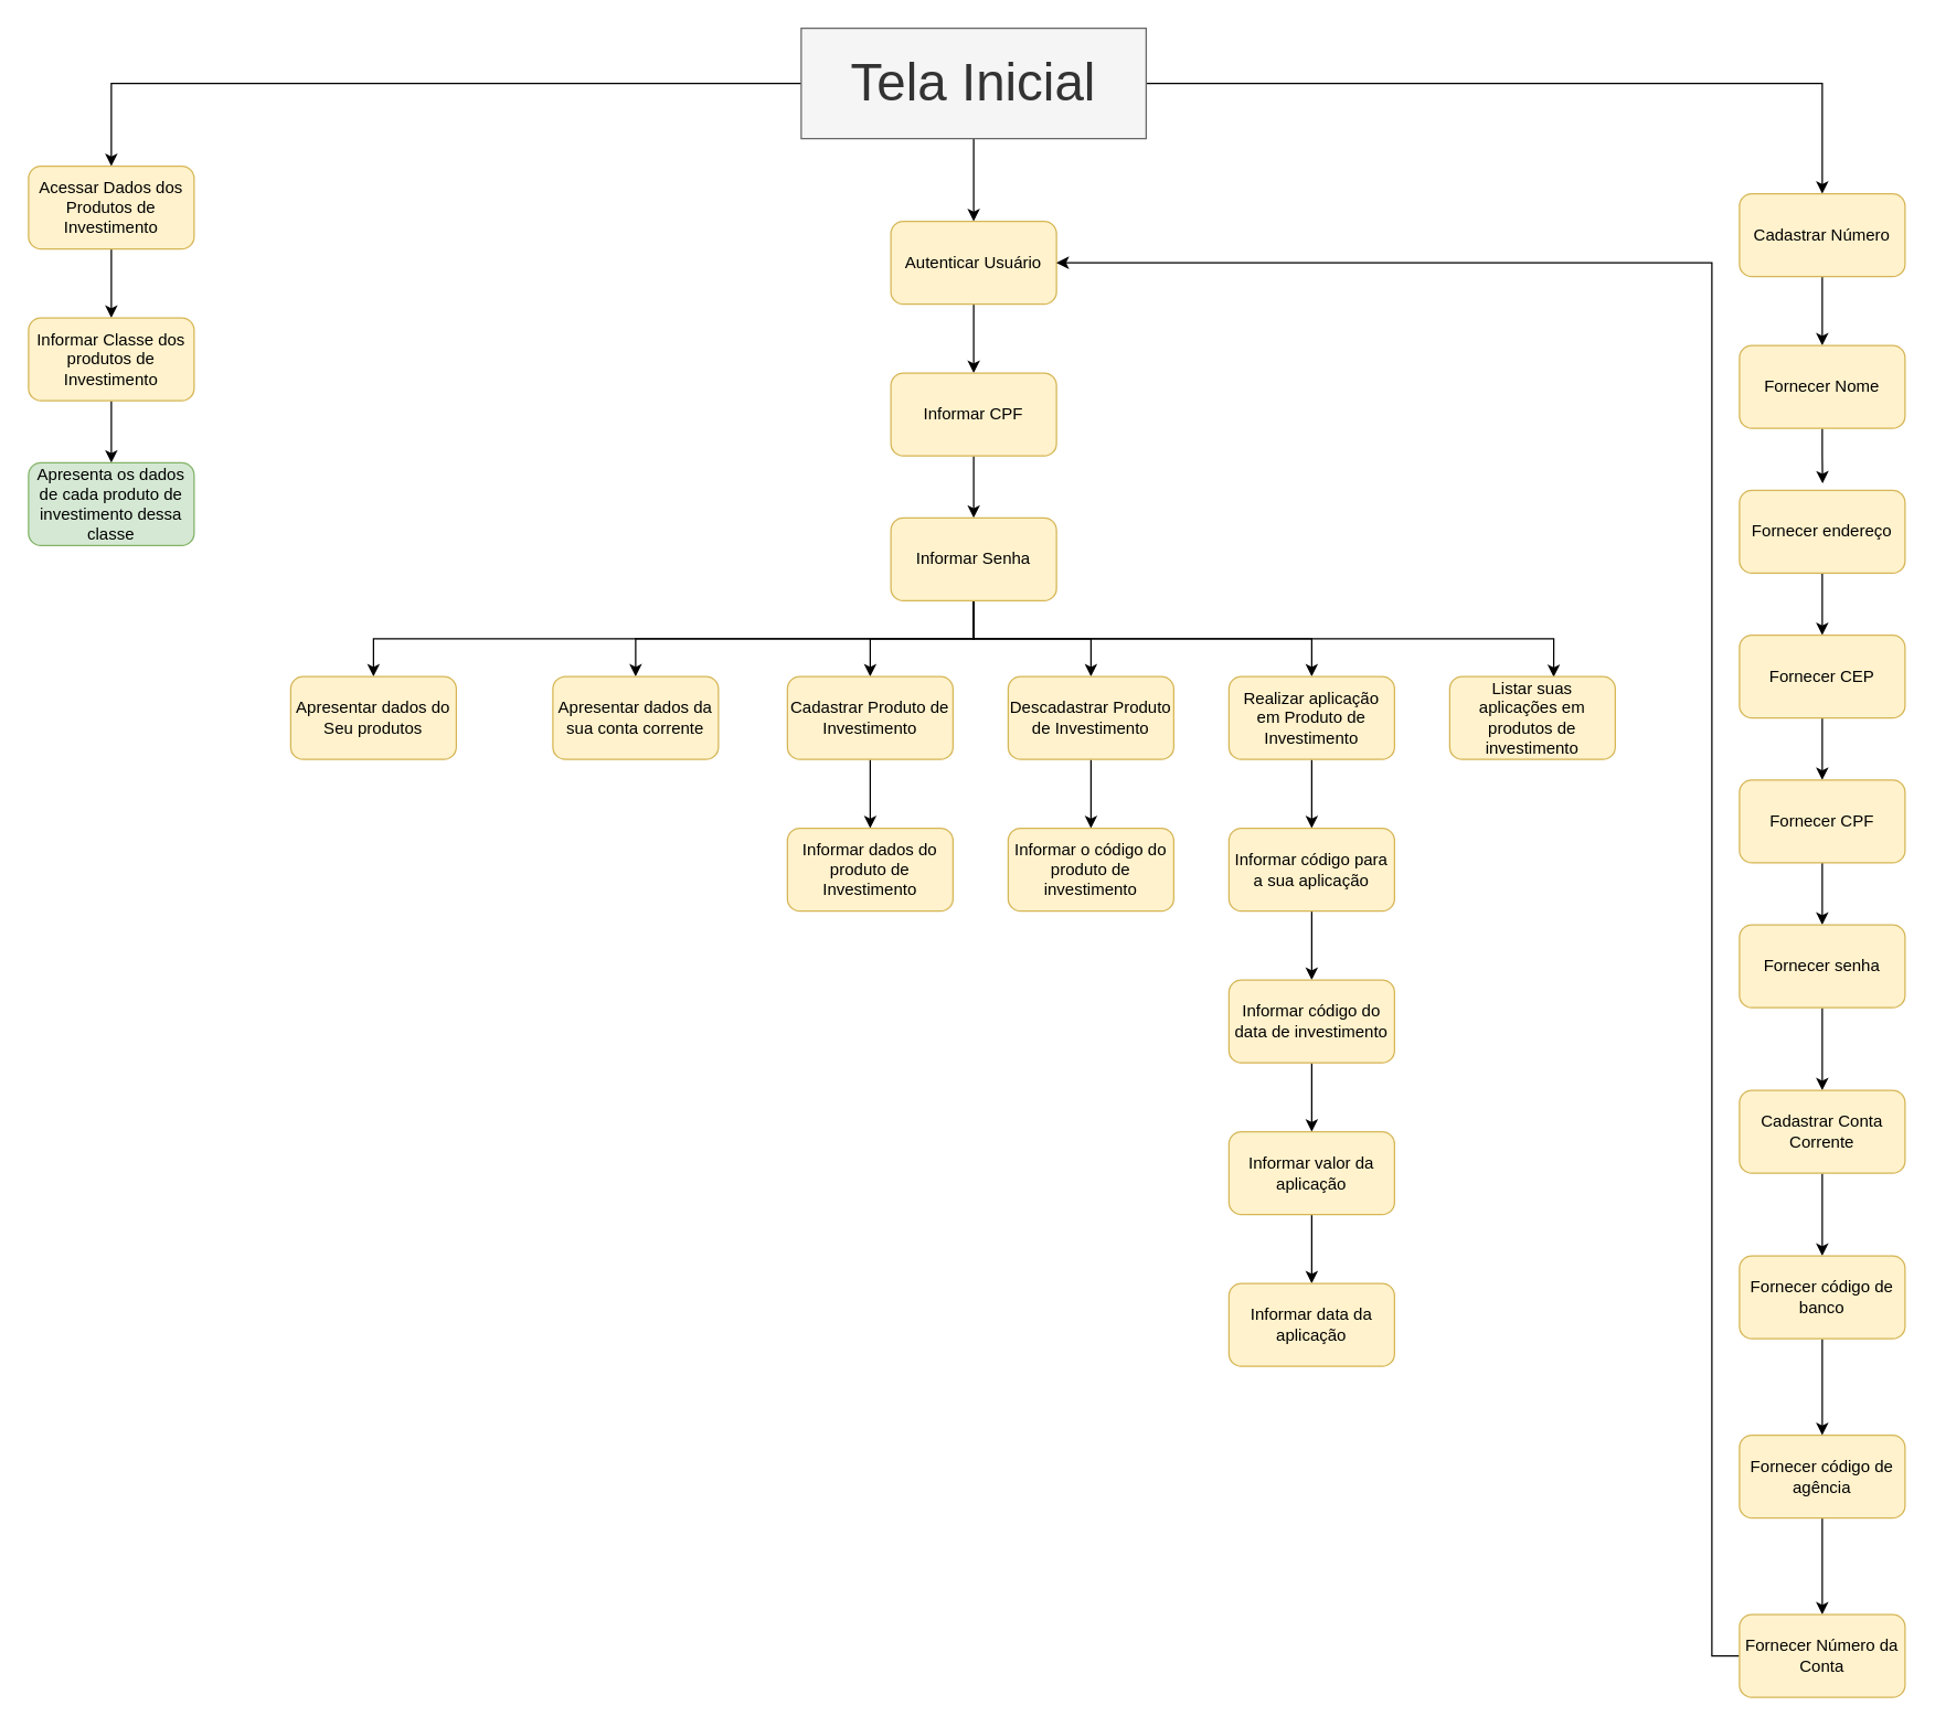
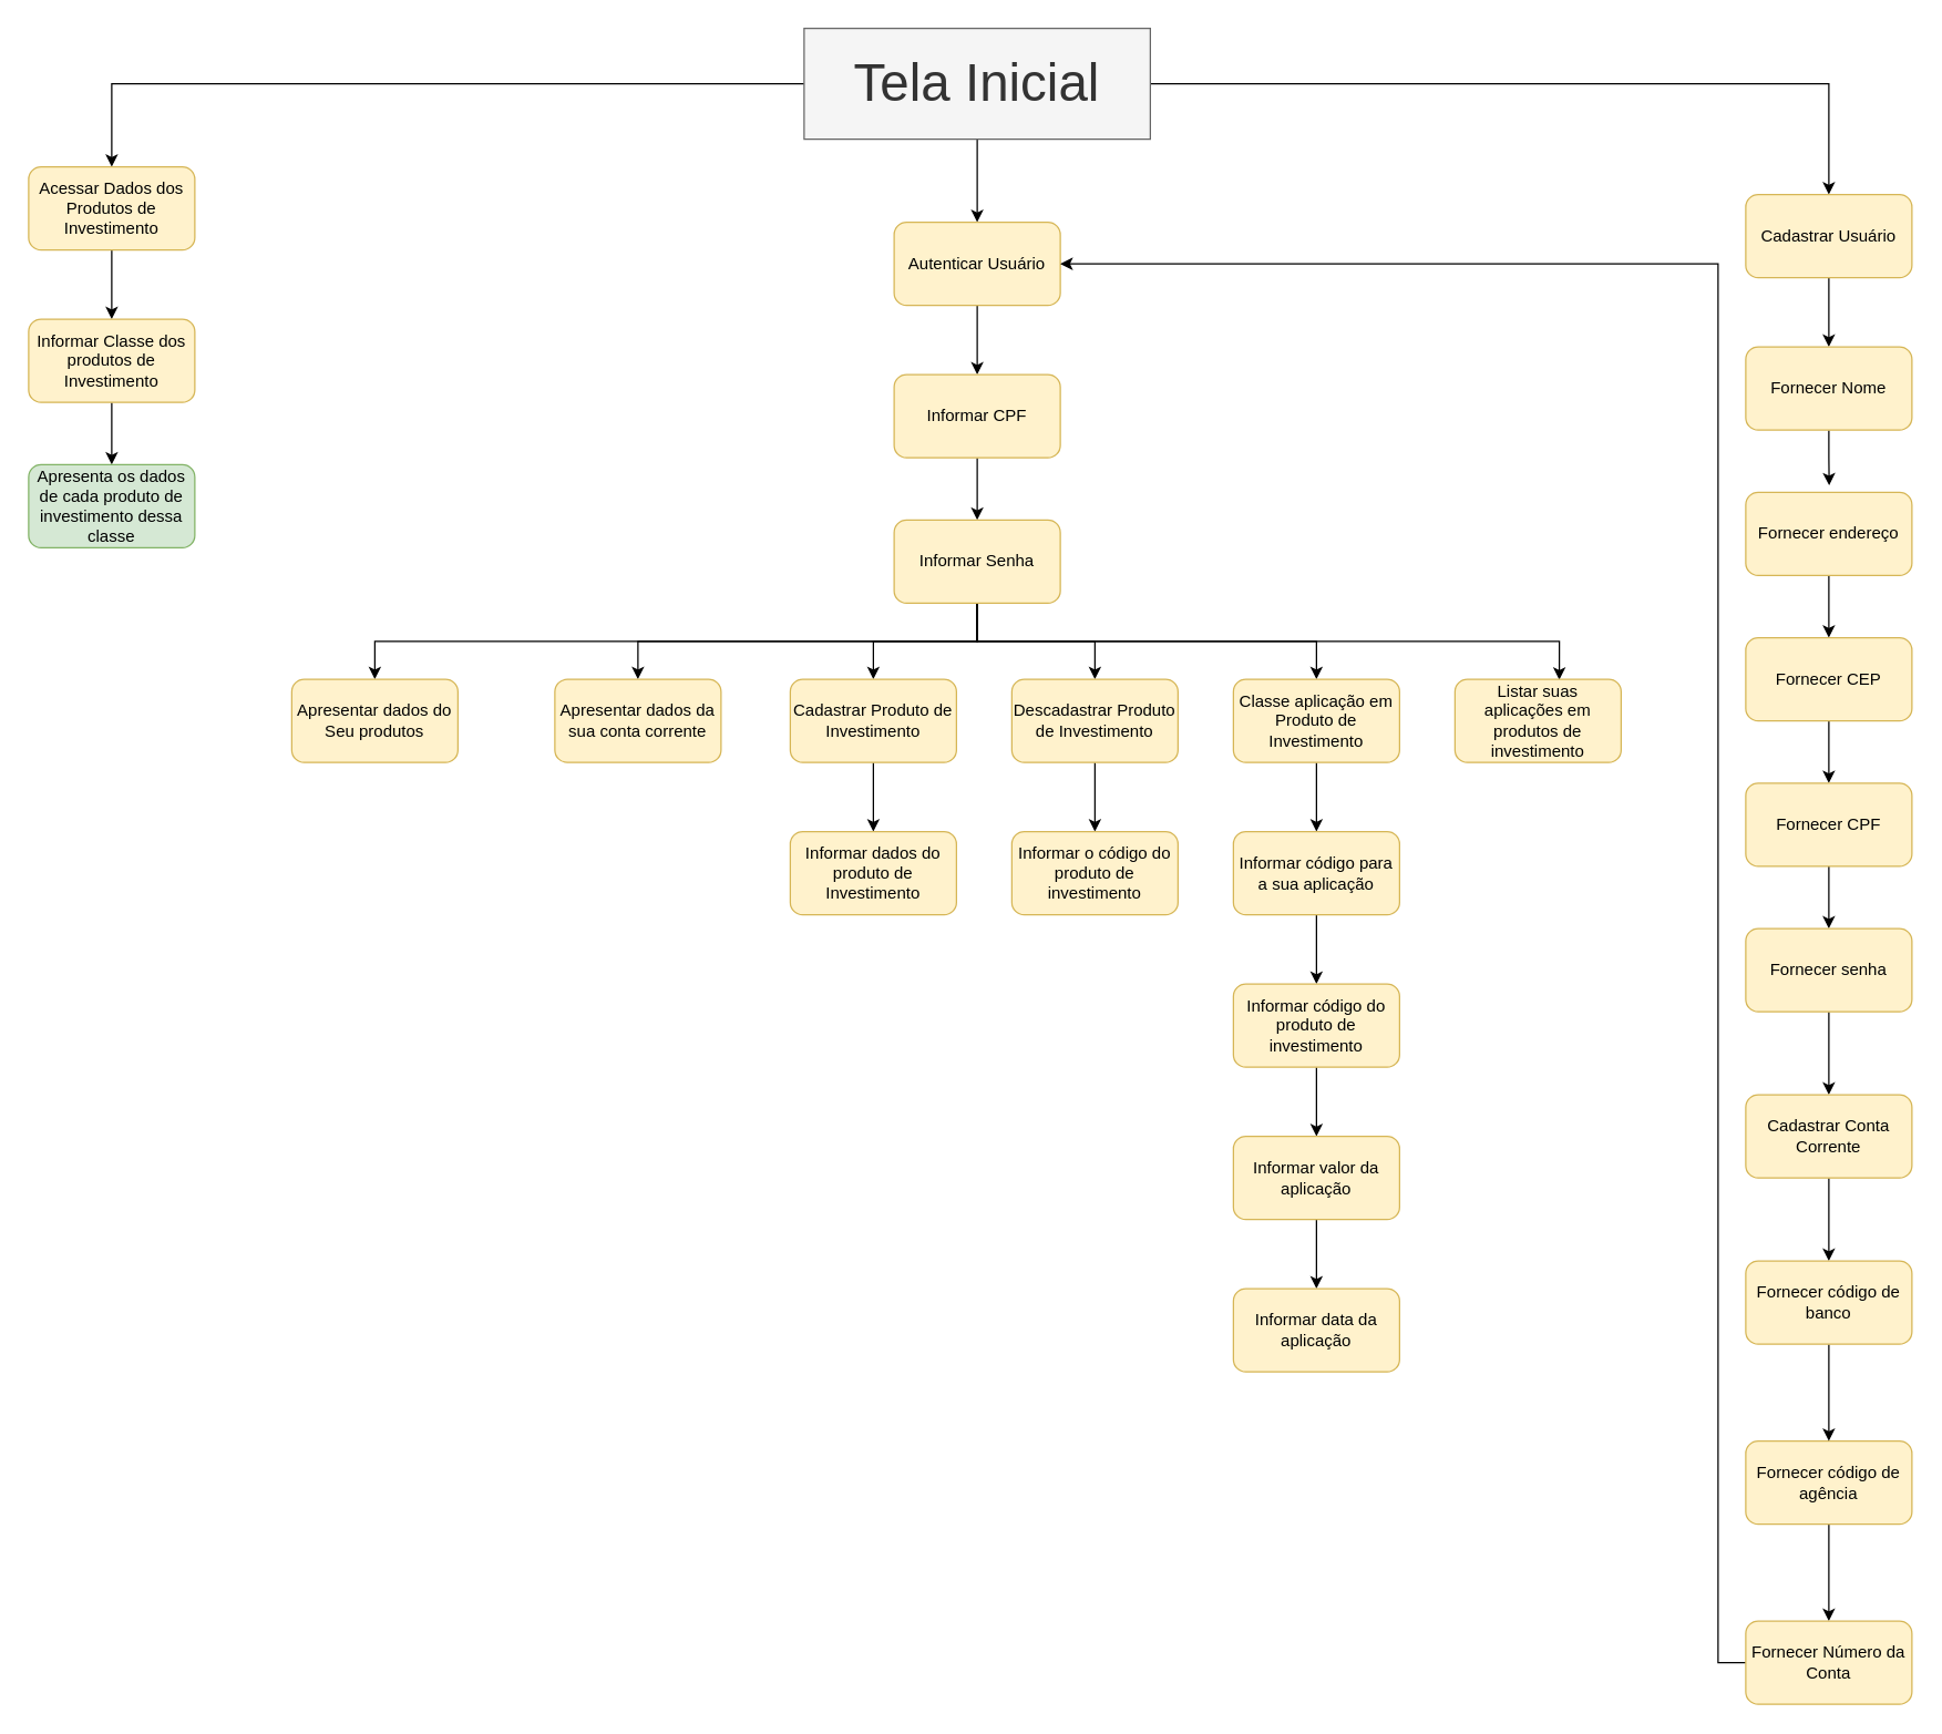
- <mxCell id="14" value="Cadastrar Número" style="rounded=1;whiteSpace=wrap;html=1;fillColor=#fff2cc;strokeColor=#d6b656;" vertex="1" parent="1"><mxGeometry x="1260" y="140" width="120" height="60" as="geometry" /></mxCell>
+ <mxCell id="14" value="Cadastrar Usuário" style="rounded=1;whiteSpace=wrap;html=1;fillColor=#fff2cc;strokeColor=#d6b656;" vertex="1" parent="1"><mxGeometry x="1260" y="140" width="120" height="60" as="geometry" /></mxCell>
- <mxCell id="47" value="Realizar aplicação em Produto de Investimento" style="rounded=1;whiteSpace=wrap;html=1;strokeColor=#d6b656;fillColor=#fff2cc;" vertex="1" parent="1"><mxGeometry x="890" y="490" width="120" height="60" as="geometry" /></mxCell>
+ <mxCell id="47" value="Classe aplicação em Produto de Investimento" style="rounded=1;whiteSpace=wrap;html=1;strokeColor=#d6b656;fillColor=#fff2cc;" vertex="1" parent="1"><mxGeometry x="890" y="490" width="120" height="60" as="geometry" /></mxCell>
- <mxCell id="56" value="Informar código do data de investimento" style="rounded=1;whiteSpace=wrap;html=1;strokeColor=#d6b656;fillColor=#fff2cc;" vertex="1" parent="1"><mxGeometry x="890" y="710" width="120" height="60" as="geometry" /></mxCell>
+ <mxCell id="56" value="Informar código do produto de investimento" style="rounded=1;whiteSpace=wrap;html=1;strokeColor=#d6b656;fillColor=#fff2cc;" vertex="1" parent="1"><mxGeometry x="890" y="710" width="120" height="60" as="geometry" /></mxCell>
